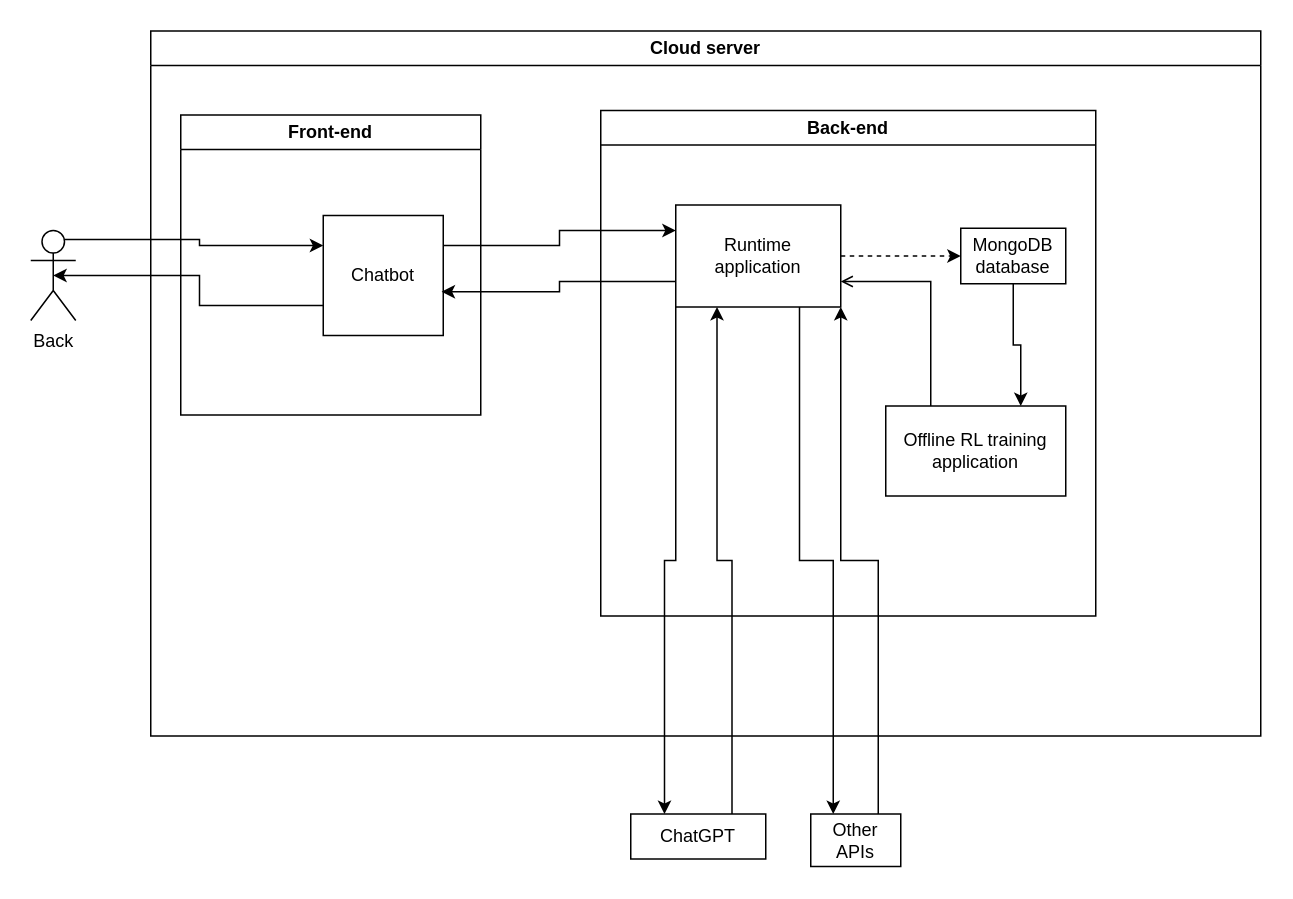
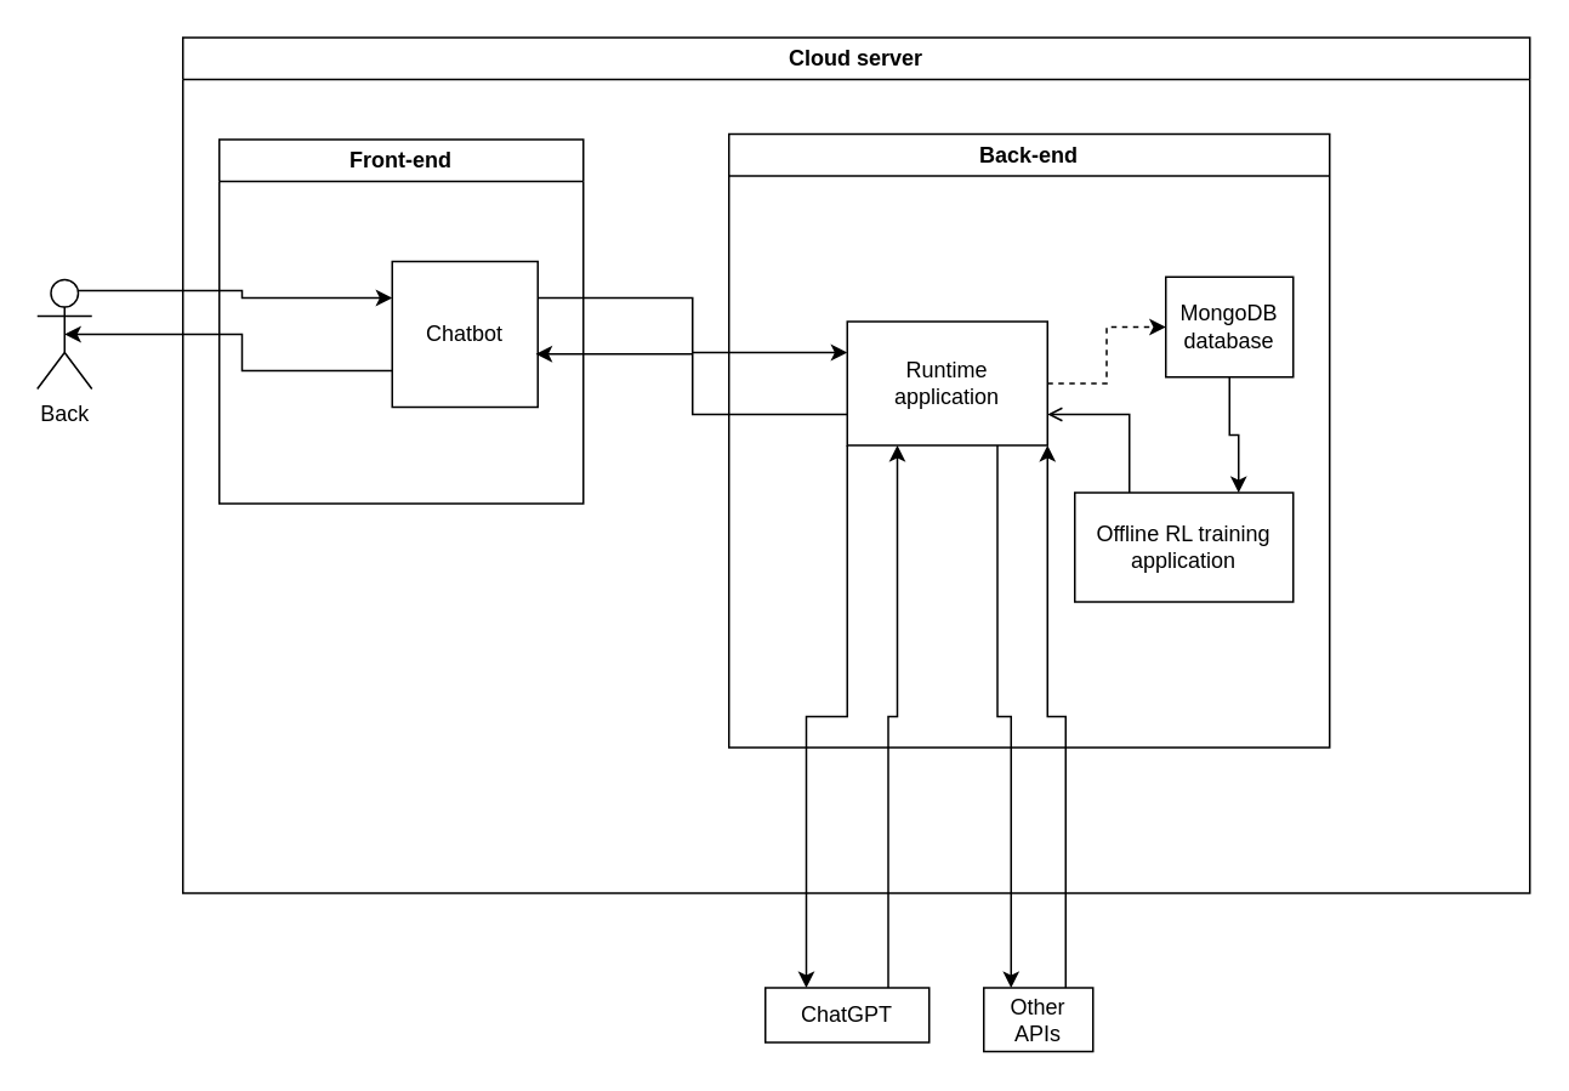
- <mxCell id="8" value="Runtime&lt;br&gt;application" style="rounded=0;whiteSpace=wrap;html=1;" parent="7" vertex="1"><mxGeometry x="50" y="63" width="110" height="68" as="geometry" /></mxCell>
+ <mxCell id="8" value="Runtime&lt;br&gt;application" style="rounded=0;whiteSpace=wrap;html=1;" parent="7" vertex="1"><mxGeometry x="65" y="103" width="110" height="68" as="geometry" /></mxCell>
- <mxCell id="12" value="MongoDB database" style="rounded=0;whiteSpace=wrap;html=1;" parent="1" vertex="1"><mxGeometry x="640" y="151.5" width="70" height="37" as="geometry" /></mxCell>
+ <mxCell id="12" value="MongoDB database" style="rounded=0;whiteSpace=wrap;html=1;" parent="1" vertex="1"><mxGeometry x="640" y="151.5" width="70" height="55" as="geometry" /></mxCell>
